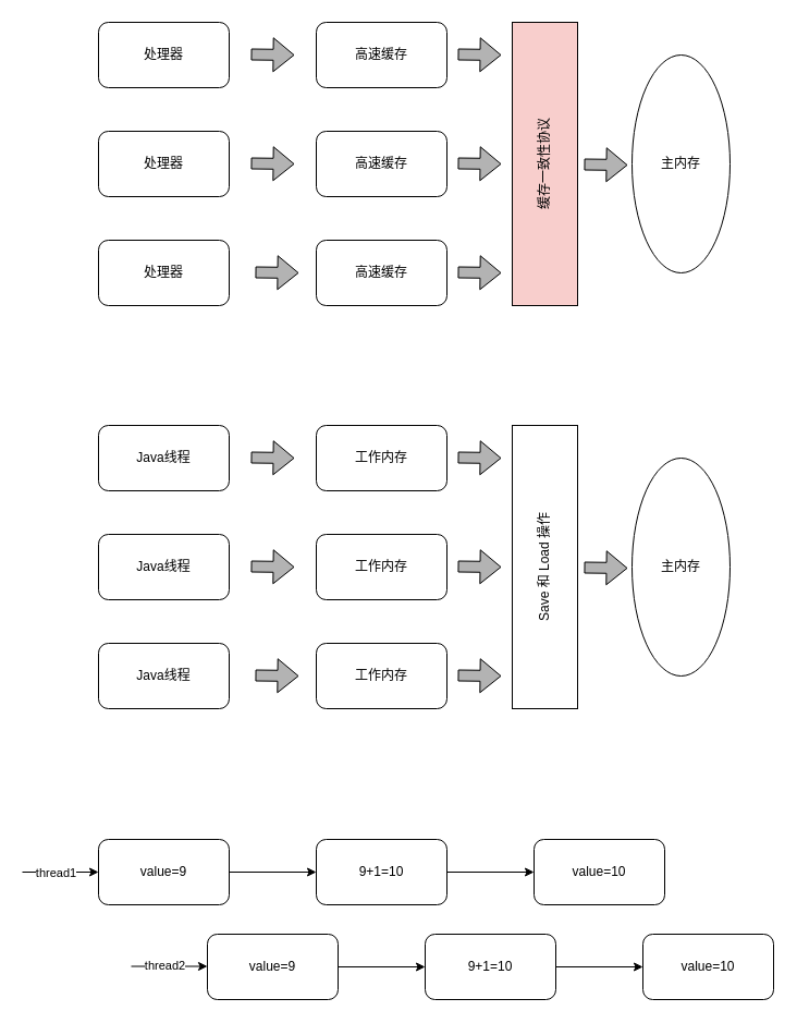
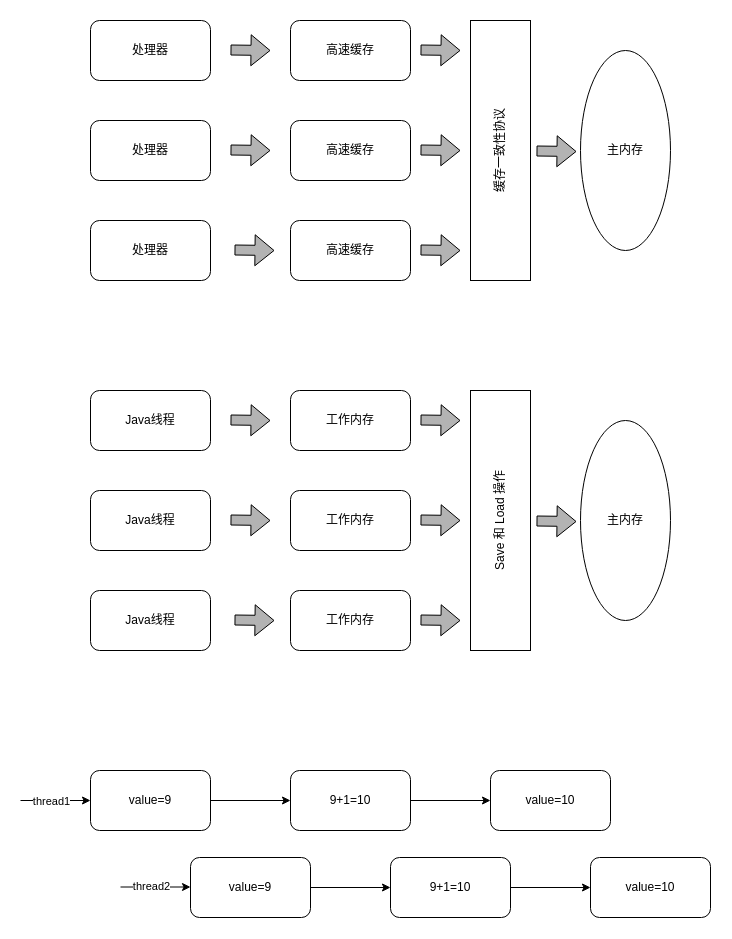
- <mxCell id="8" value="缓存一致性协议" style="rounded=0;whiteSpace=wrap;html=1;horizontal=0;verticalAlign=middle;direction=west;strokeColor=#000000;fontColor=#000000;fillColor=#f8cecc;" parent="1" vertex="1"><mxGeometry x="470" y="20" width="60" height="260" as="geometry" /></mxCell>
+ <mxCell id="8" value="缓存一致性协议" style="rounded=0;whiteSpace=wrap;html=1;horizontal=0;verticalAlign=middle;direction=west;strokeColor=#000000;fontColor=#000000;fillColor=#FFFFFF;" parent="1" vertex="1"><mxGeometry x="470" y="20" width="60" height="260" as="geometry" /></mxCell>
